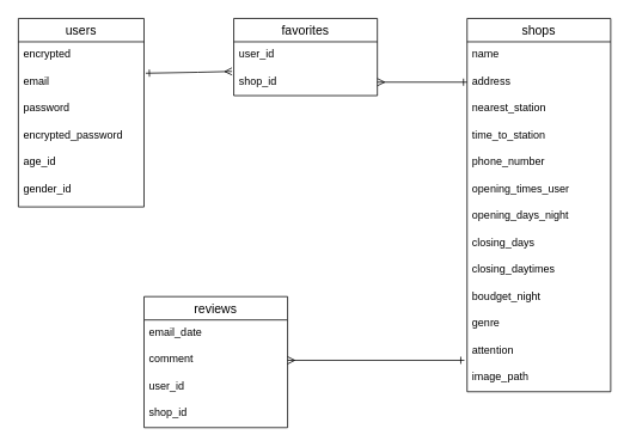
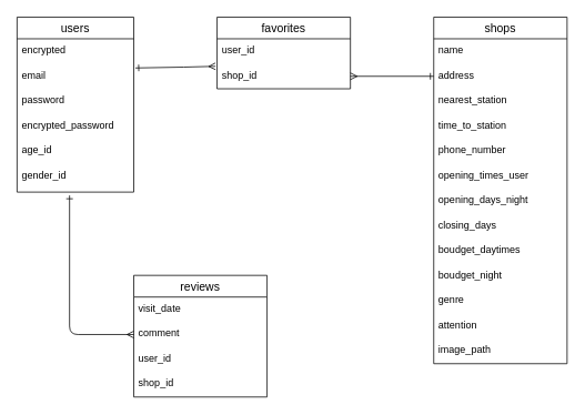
- <mxCell id="18" value="closing_daytimes" style="text;strokeColor=none;fillColor=none;spacingLeft=4;spacingRight=4;overflow=hidden;rotatable=0;points=[[0,0.5],[1,0.5]];portConstraint=eastwest;fontSize=12;" vertex="1" parent="9"><mxGeometry y="266" width="160" height="30" as="geometry" /></mxCell>
+ <mxCell id="18" value="boudget_daytimes" style="text;strokeColor=none;fillColor=none;spacingLeft=4;spacingRight=4;overflow=hidden;rotatable=0;points=[[0,0.5],[1,0.5]];portConstraint=eastwest;fontSize=12;" vertex="1" parent="9"><mxGeometry y="266" width="160" height="30" as="geometry" /></mxCell>
+ <mxCell id="32" style="edgeStyle=none;html=1;entryX=0.45;entryY=1.118;entryDx=0;entryDy=0;entryPerimeter=0;startArrow=ERmany;startFill=0;endArrow=ERone;endFill=0;" edge="1" parent="1" source="28" target="8"><mxGeometry relative="1" as="geometry"><Array as="points"><mxPoint x="83" y="401" /></Array></mxGeometry></mxCell>
- <mxCell id="27" value="email_date" style="text;strokeColor=none;fillColor=none;spacingLeft=4;spacingRight=4;overflow=hidden;rotatable=0;points=[[0,0.5],[1,0.5]];portConstraint=eastwest;fontSize=12;" parent="26" vertex="1"><mxGeometry y="26" width="160" height="30" as="geometry" /></mxCell>
+ <mxCell id="27" value="visit_date" style="text;strokeColor=none;fillColor=none;spacingLeft=4;spacingRight=4;overflow=hidden;rotatable=0;points=[[0,0.5],[1,0.5]];portConstraint=eastwest;fontSize=12;" parent="26" vertex="1"><mxGeometry y="26" width="160" height="30" as="geometry" /></mxCell>
- <mxCell id="34" style="edgeStyle=none;html=1;startArrow=ERmany;startFill=0;endArrow=ERone;endFill=0;entryX=-0.019;entryY=0.833;entryDx=0;entryDy=0;entryPerimeter=0;" edge="1" parent="1" source="28" target="21"><mxGeometry relative="1" as="geometry"><mxPoint x="460" y="401" as="targetPoint" /></mxGeometry></mxCell>
